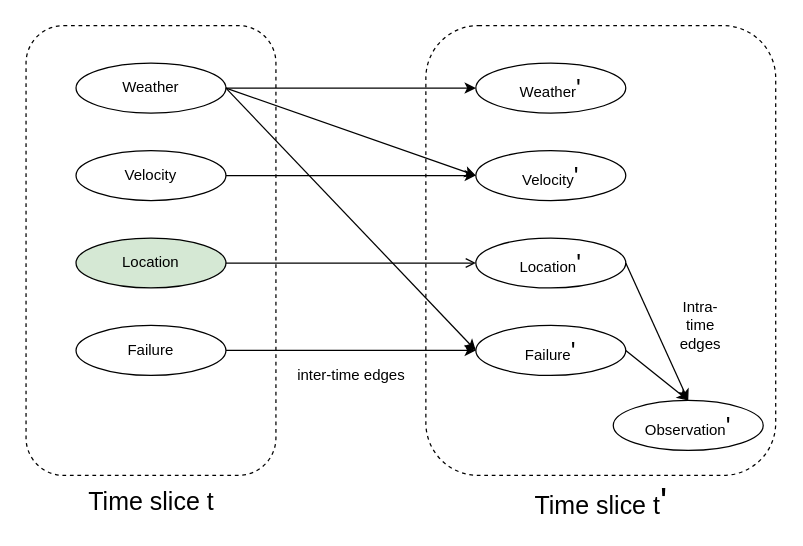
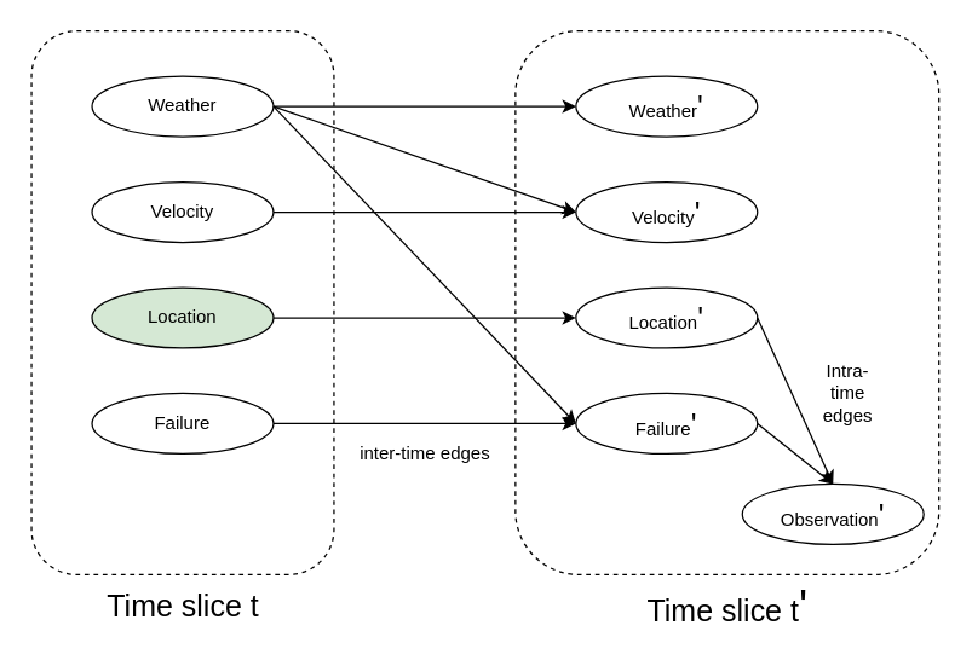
- <mxCell id="19" value="" style="endArrow=open;html=1;exitX=1;exitY=0.5;exitDx=0;exitDy=0;entryX=0;entryY=0.5;entryDx=0;entryDy=0;" edge="1" parent="1" source="5" target="11"><mxGeometry width="50" height="50" relative="1" as="geometry"><mxPoint x="340" y="380" as="sourcePoint" /><mxPoint x="390" y="330" as="targetPoint" /></mxGeometry></mxCell>
+ <mxCell id="19" value="" style="endArrow=classic;html=1;exitX=1;exitY=0.5;exitDx=0;exitDy=0;entryX=0;entryY=0.5;entryDx=0;entryDy=0;" edge="1" parent="1" source="5" target="11"><mxGeometry width="50" height="50" relative="1" as="geometry"><mxPoint x="340" y="380" as="sourcePoint" /><mxPoint x="390" y="330" as="targetPoint" /></mxGeometry></mxCell>
